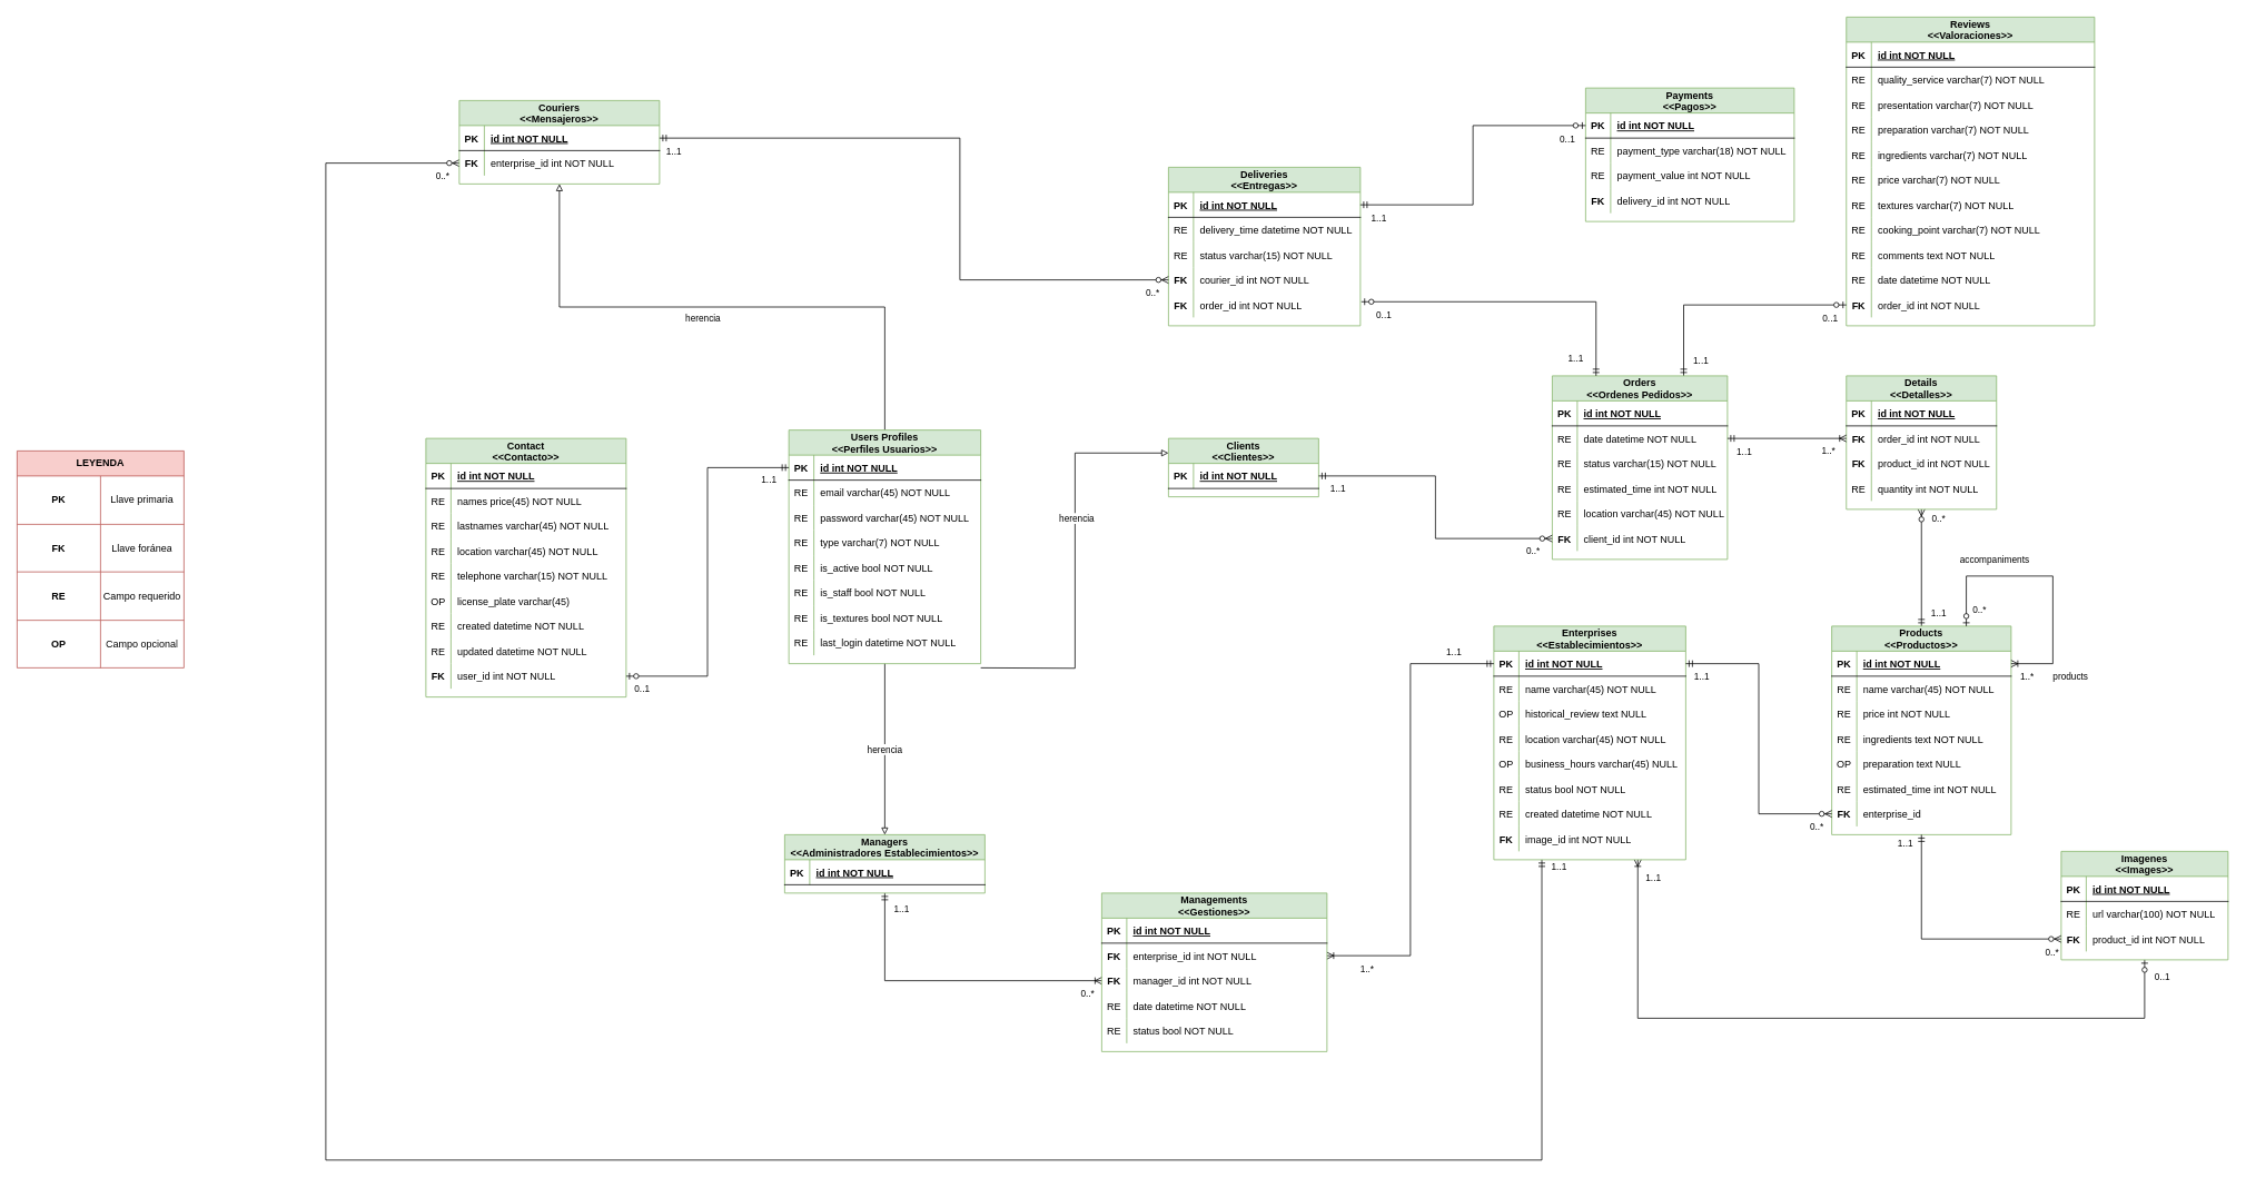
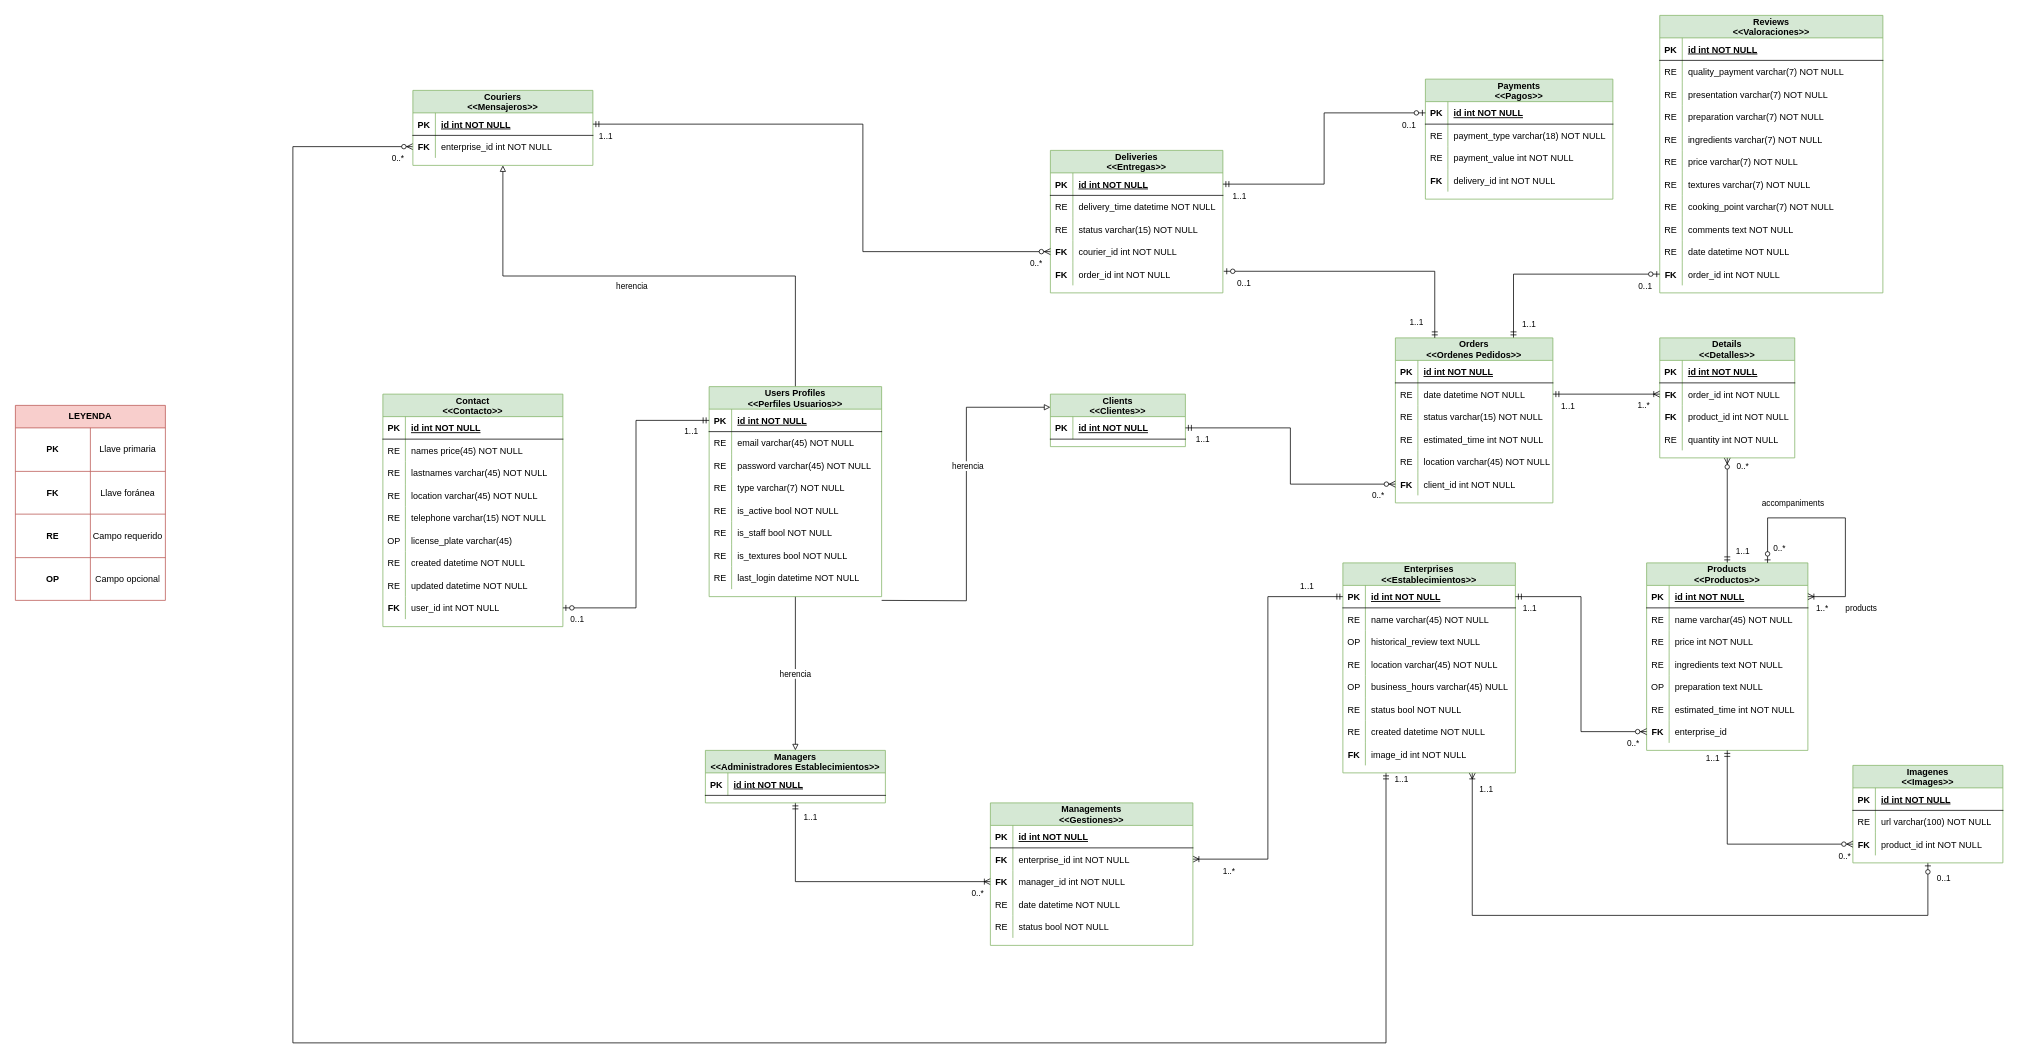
- <mxCell id="72" value="quality_service varchar(7) NOT NULL" style="shape=partialRectangle;connectable=0;fillColor=none;top=0;left=0;bottom=0;right=0;align=left;spacingLeft=6;overflow=hidden;" parent="70" vertex="1"><mxGeometry x="30" width="267.5" height="30" as="geometry" /></mxCell>
+ <mxCell id="72" value="quality_payment varchar(7) NOT NULL" style="shape=partialRectangle;connectable=0;fillColor=none;top=0;left=0;bottom=0;right=0;align=left;spacingLeft=6;overflow=hidden;" parent="70" vertex="1"><mxGeometry x="30" width="267.5" height="30" as="geometry" /></mxCell>
